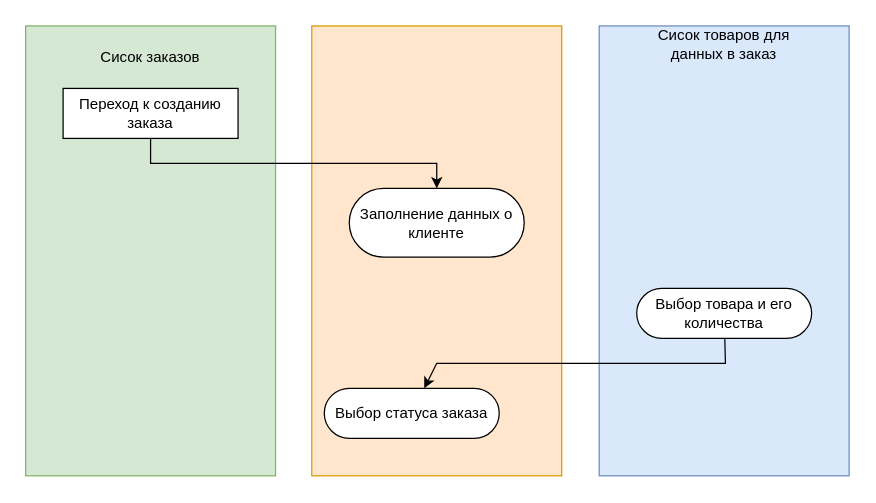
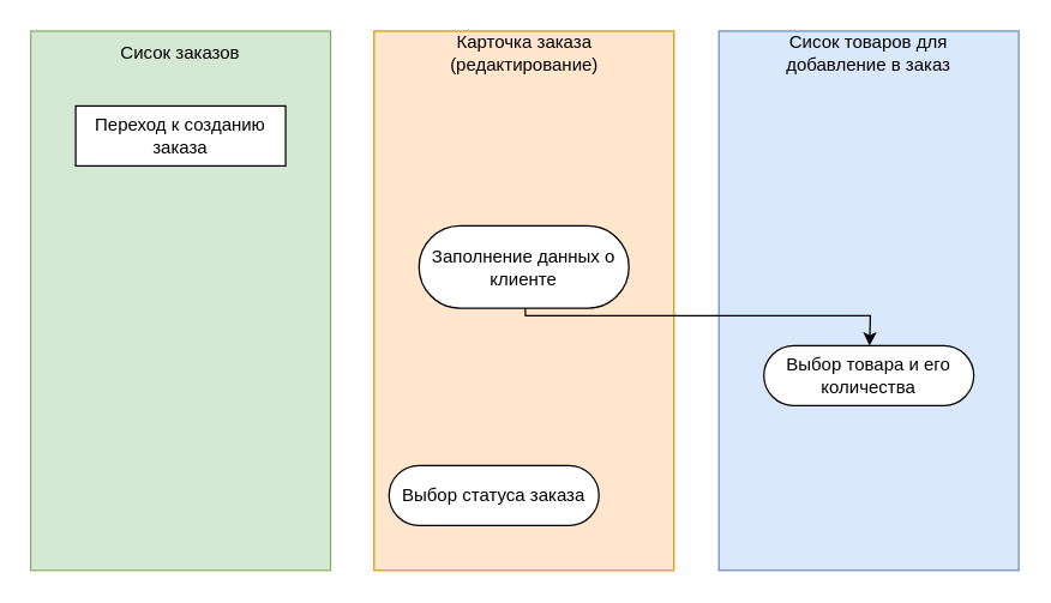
+ <mxCell id="5" value="Карточка заказа (редактирование)" style="text;html=1;align=center;verticalAlign=middle;whiteSpace=wrap;rounded=0;fontColor=#000000;" parent="1" vertex="1"><mxGeometry x="293.5" y="20" width="111" height="30" as="geometry" /></mxCell>
- <mxCell id="10" value="Сисок товаров для данных в заказ" style="text;html=1;align=center;verticalAlign=middle;whiteSpace=wrap;rounded=0;fontColor=#000000;" parent="1" vertex="1"><mxGeometry x="517" y="20" width="124" height="30" as="geometry" /></mxCell>
+ <mxCell id="10" value="Сисок товаров для добавление в заказ" style="text;html=1;align=center;verticalAlign=middle;whiteSpace=wrap;rounded=0;fontColor=#000000;" parent="1" vertex="1"><mxGeometry x="517" y="20" width="124" height="30" as="geometry" /></mxCell>
- <mxCell id="4" value="Сисок заказов" style="text;html=1;align=center;verticalAlign=middle;whiteSpace=wrap;rounded=0;fontColor=#000000;" parent="1" vertex="1"><mxGeometry x="75" y="30" width="90" height="30" as="geometry" /></mxCell>
+ <mxCell id="4" value="Сисок заказов" style="text;html=1;align=center;verticalAlign=middle;whiteSpace=wrap;rounded=0;fontColor=#000000;" parent="1" vertex="1"><mxGeometry x="75" y="20" width="90" height="30" as="geometry" /></mxCell>
- <mxCell id="8" value="" style="endArrow=classic;html=1;rounded=0;" parent="1" source="6" target="7" edge="1"><mxGeometry width="50" height="50" relative="1" as="geometry"><mxPoint x="109" y="200" as="sourcePoint" /><mxPoint x="159" y="150" as="targetPoint" /><Array as="points"><mxPoint x="120" y="130" /><mxPoint x="349" y="130" /></Array></mxGeometry></mxCell>
+ <mxCell id="12" value="" style="endArrow=classic;html=1;rounded=0;" parent="1" source="7" target="11" edge="1"><mxGeometry width="50" height="50" relative="1" as="geometry"><mxPoint x="165" y="310" as="sourcePoint" /><mxPoint x="215" y="260" as="targetPoint" /><Array as="points"><mxPoint x="350" y="210" /><mxPoint x="580" y="210" /></Array></mxGeometry></mxCell>
- <mxCell id="14" value="" style="endArrow=classic;html=1;rounded=0;" parent="1" source="11" target="13" edge="1"><mxGeometry width="50" height="50" relative="1" as="geometry"><mxPoint x="320" y="280" as="sourcePoint" /><mxPoint x="370" y="230" as="targetPoint" /><Array as="points"><mxPoint x="580" y="290" /><mxPoint x="349" y="290" /></Array></mxGeometry></mxCell>
